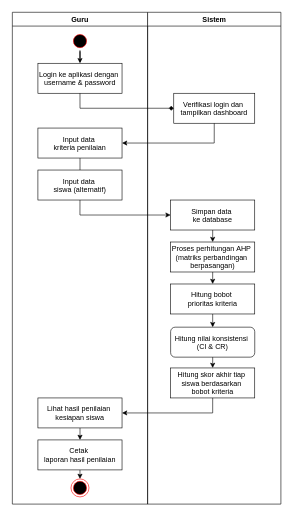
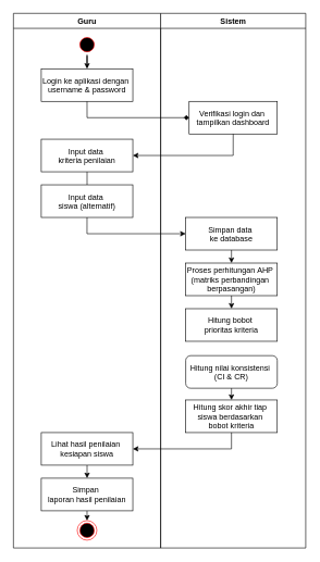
- <mxCell id="20" style="edgeStyle=orthogonalEdgeStyle;rounded=0;orthogonalLoop=1;jettySize=auto;html=1;entryX=0.5;entryY=0;entryDx=0;entryDy=0;" edge="1" parent="1" source="21" target="22"><mxGeometry relative="1" as="geometry" /></mxCell>
- <mxCell id="14" value="Cetak &#10;laporan hasil penilaian" style="" vertex="1" parent="1"><mxGeometry x="62.62" y="733" width="140.25" height="50" as="geometry" /></mxCell>
+ <mxCell id="14" value="Simpan &#10;laporan hasil penilaian" style="" vertex="1" parent="1"><mxGeometry x="62.62" y="733" width="140.25" height="50" as="geometry" /></mxCell>
